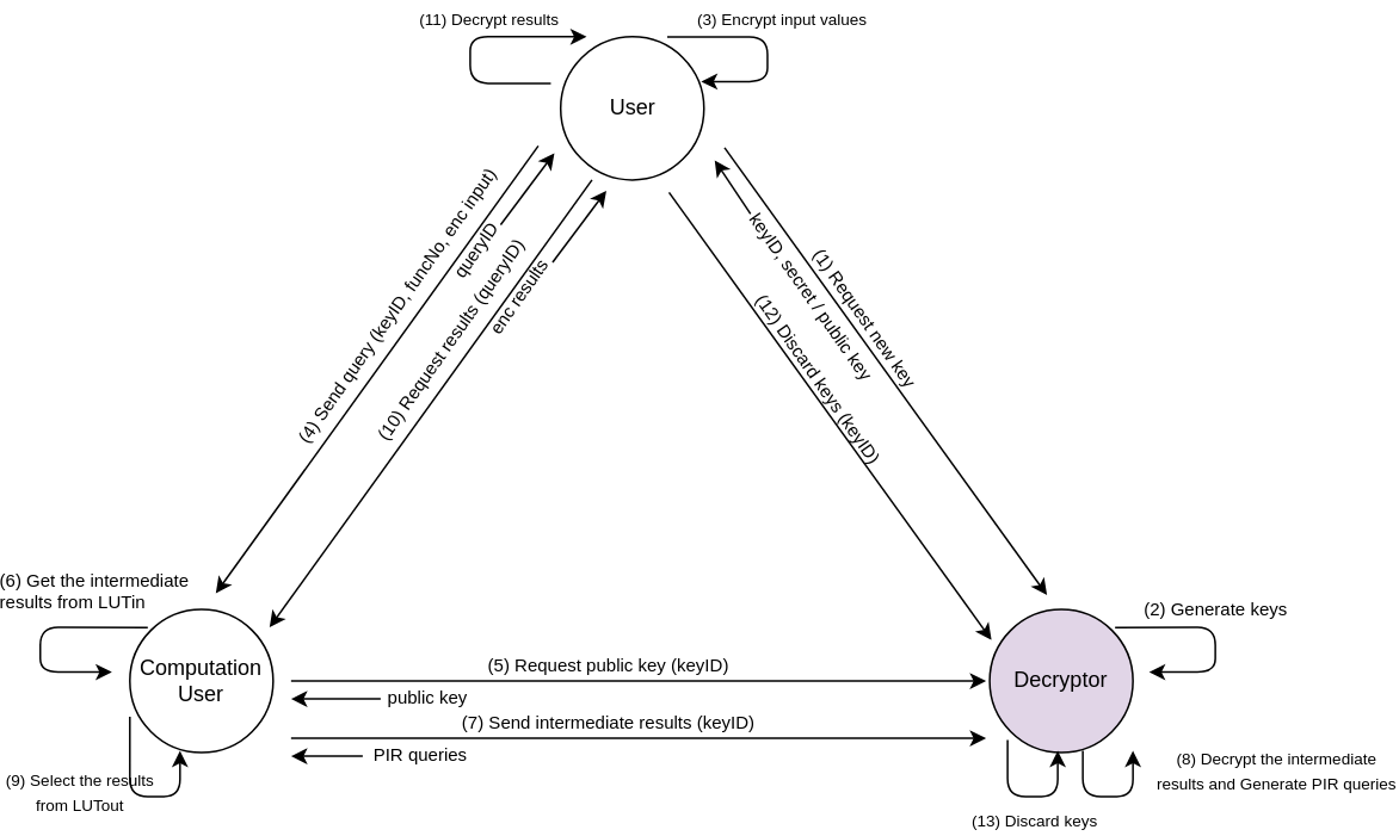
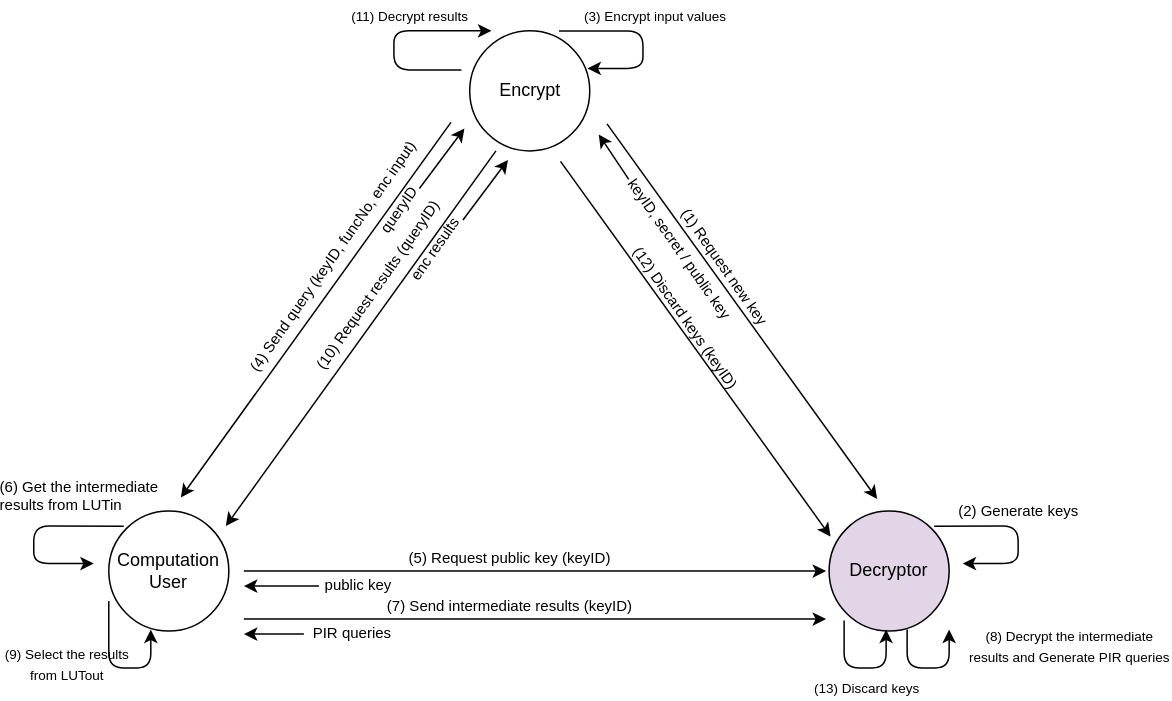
- <mxCell id="2" value="User" style="ellipse;whiteSpace=wrap;html=1;aspect=fixed;fontColor=#000000;" parent="1" vertex="1"><mxGeometry x="310.5" y="20" width="80" height="80" as="geometry" /></mxCell>
+ <mxCell id="2" value="Encrypt" style="ellipse;whiteSpace=wrap;html=1;aspect=fixed;fontColor=#000000;" parent="1" vertex="1"><mxGeometry x="310.5" y="20" width="80" height="80" as="geometry" /></mxCell>
